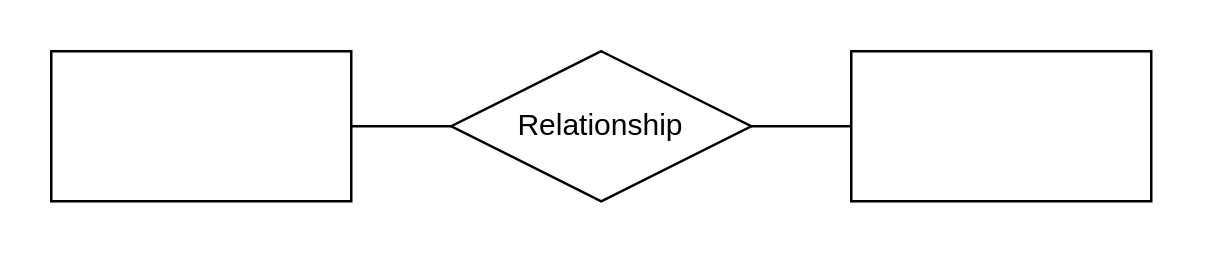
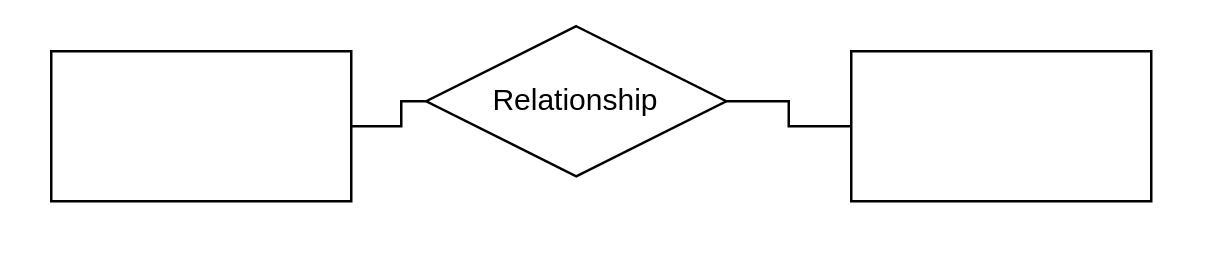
- <mxCell id="6" value="Relationship" style="shape=rhombus;perimeter=rhombusPerimeter;whiteSpace=wrap;html=1;align=center;" parent="1" vertex="1"><mxGeometry x="180" y="20" width="120" height="60" as="geometry" /></mxCell>
+ <mxCell id="6" value="Relationship" style="shape=rhombus;perimeter=rhombusPerimeter;whiteSpace=wrap;html=1;align=center;" parent="1" vertex="1"><mxGeometry x="170" y="10" width="120" height="60" as="geometry" /></mxCell>
